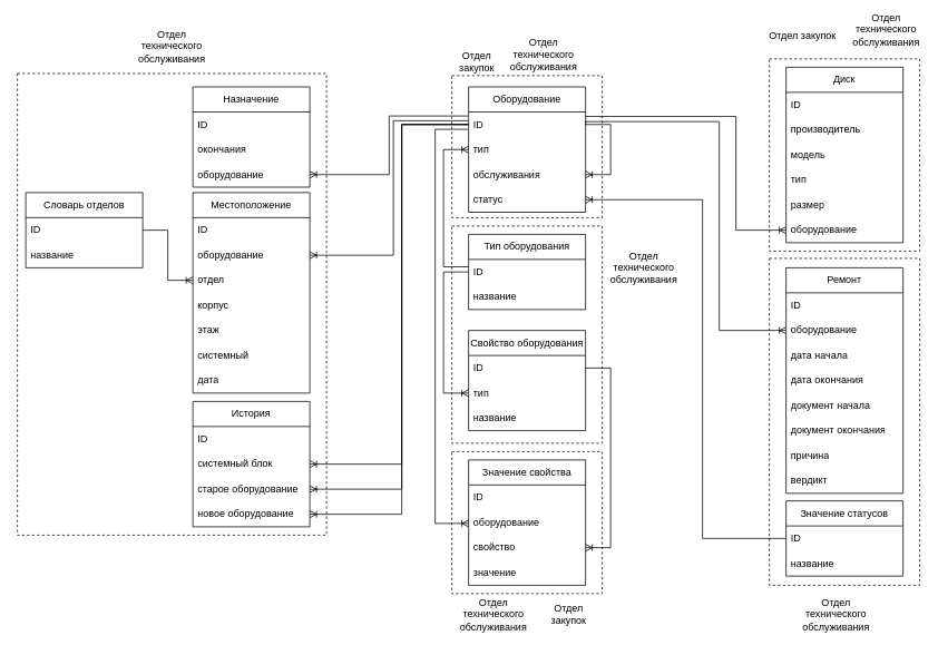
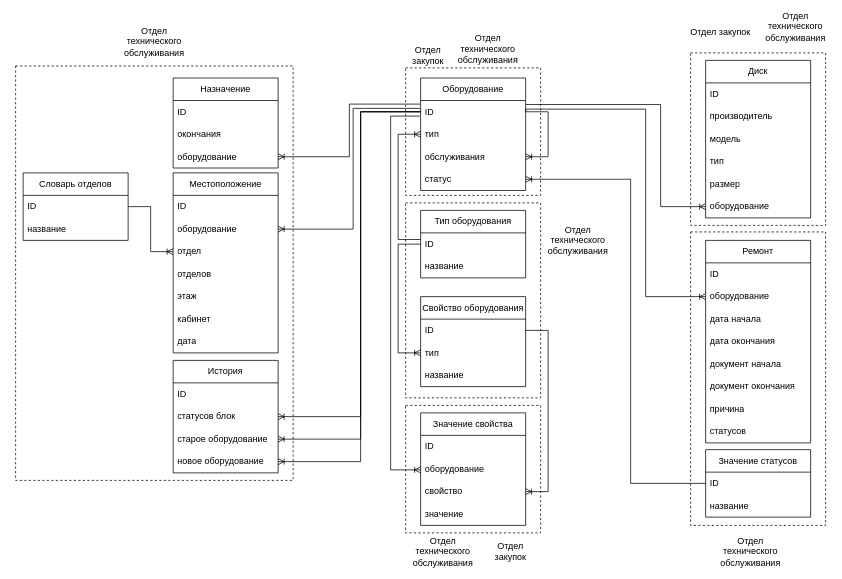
- <mxCell id="59" value="корпус" style="text;strokeColor=none;fillColor=none;align=left;verticalAlign=middle;spacingLeft=4;spacingRight=4;overflow=hidden;points=[[0,0.5],[1,0.5]];portConstraint=eastwest;rotatable=0;whiteSpace=wrap;html=1;" vertex="1" parent="55"><mxGeometry y="120" width="140" height="30" as="geometry" /></mxCell>
+ <mxCell id="59" value="отделов" style="text;strokeColor=none;fillColor=none;align=left;verticalAlign=middle;spacingLeft=4;spacingRight=4;overflow=hidden;points=[[0,0.5],[1,0.5]];portConstraint=eastwest;rotatable=0;whiteSpace=wrap;html=1;" vertex="1" parent="55"><mxGeometry y="120" width="140" height="30" as="geometry" /></mxCell>
- <mxCell id="61" value="системный" style="text;strokeColor=none;fillColor=none;align=left;verticalAlign=middle;spacingLeft=4;spacingRight=4;overflow=hidden;points=[[0,0.5],[1,0.5]];portConstraint=eastwest;rotatable=0;whiteSpace=wrap;html=1;" vertex="1" parent="55"><mxGeometry y="180" width="140" height="30" as="geometry" /></mxCell>
+ <mxCell id="61" value="кабинет" style="text;strokeColor=none;fillColor=none;align=left;verticalAlign=middle;spacingLeft=4;spacingRight=4;overflow=hidden;points=[[0,0.5],[1,0.5]];portConstraint=eastwest;rotatable=0;whiteSpace=wrap;html=1;" vertex="1" parent="55"><mxGeometry y="180" width="140" height="30" as="geometry" /></mxCell>
- <mxCell id="65" value="системный блок" style="text;strokeColor=none;fillColor=none;align=left;verticalAlign=middle;spacingLeft=4;spacingRight=4;overflow=hidden;points=[[0,0.5],[1,0.5]];portConstraint=eastwest;rotatable=0;whiteSpace=wrap;html=1;" vertex="1" parent="63"><mxGeometry y="60" width="140" height="30" as="geometry" /></mxCell>
+ <mxCell id="65" value="статусов блок" style="text;strokeColor=none;fillColor=none;align=left;verticalAlign=middle;spacingLeft=4;spacingRight=4;overflow=hidden;points=[[0,0.5],[1,0.5]];portConstraint=eastwest;rotatable=0;whiteSpace=wrap;html=1;" vertex="1" parent="63"><mxGeometry y="60" width="140" height="30" as="geometry" /></mxCell>
- <mxCell id="40" value="вердикт" style="text;strokeColor=none;fillColor=none;align=left;verticalAlign=middle;spacingLeft=4;spacingRight=4;overflow=hidden;points=[[0,0.5],[1,0.5]];portConstraint=eastwest;rotatable=0;whiteSpace=wrap;html=1;" vertex="1" parent="32"><mxGeometry y="240" width="140" height="30" as="geometry" /></mxCell>
+ <mxCell id="40" value="статусов" style="text;strokeColor=none;fillColor=none;align=left;verticalAlign=middle;spacingLeft=4;spacingRight=4;overflow=hidden;points=[[0,0.5],[1,0.5]];portConstraint=eastwest;rotatable=0;whiteSpace=wrap;html=1;" vertex="1" parent="32"><mxGeometry y="240" width="140" height="30" as="geometry" /></mxCell>
